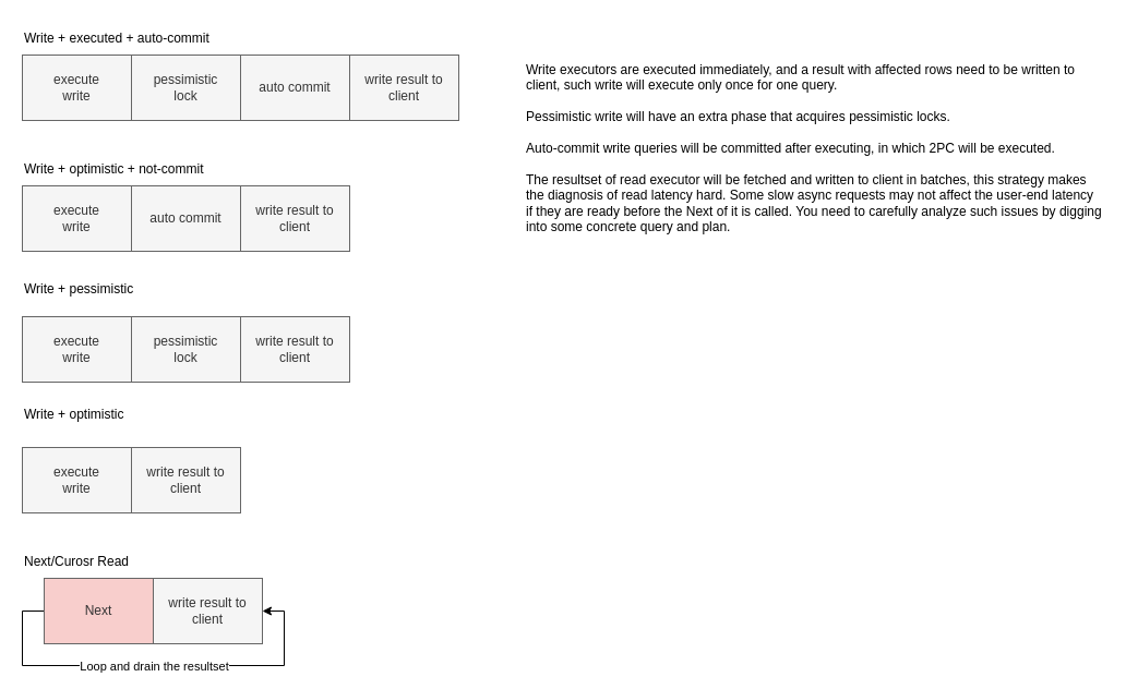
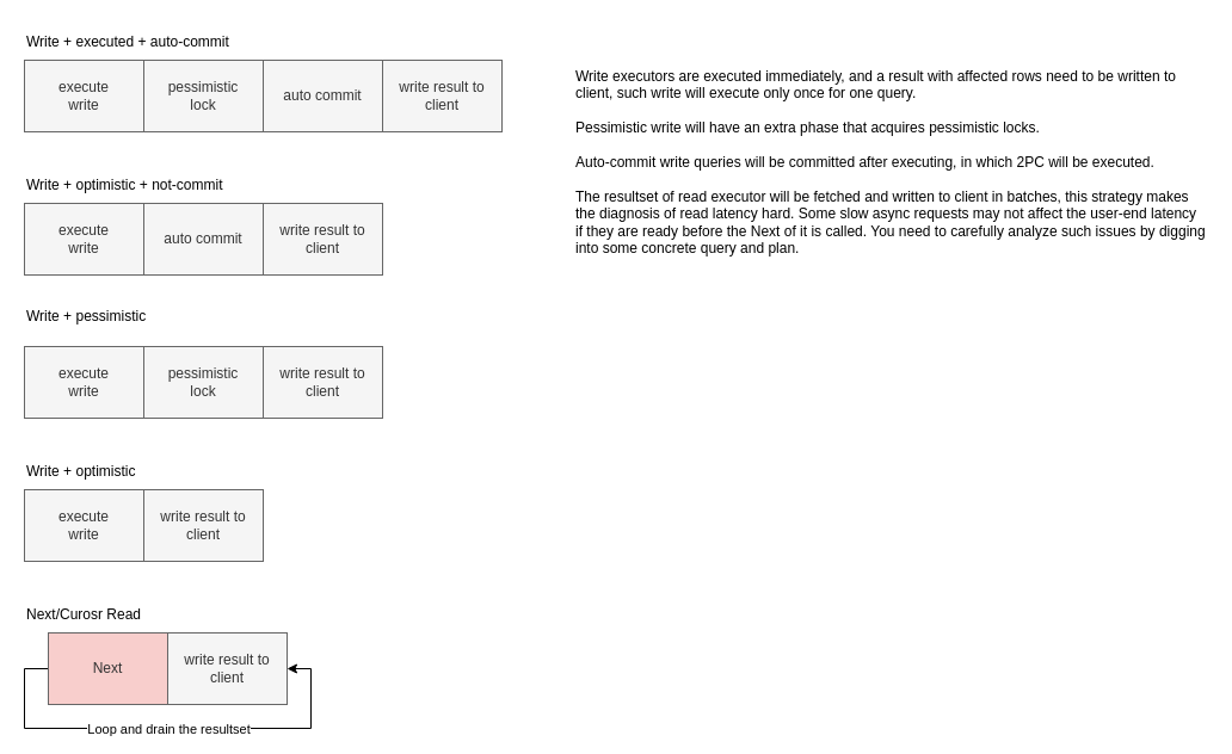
- <mxCell id="17" value="Write + optimistic" style="text;html=1;strokeColor=none;fillColor=none;align=left;verticalAlign=middle;whiteSpace=wrap;rounded=0;" parent="1" vertex="1"><mxGeometry x="20" y="365" width="190" height="30" as="geometry" /></mxCell>
+ <mxCell id="17" value="Write + optimistic" style="text;html=1;strokeColor=none;fillColor=none;align=left;verticalAlign=middle;whiteSpace=wrap;rounded=0;" parent="1" vertex="1"><mxGeometry x="20" y="380" width="190" height="30" as="geometry" /></mxCell>
